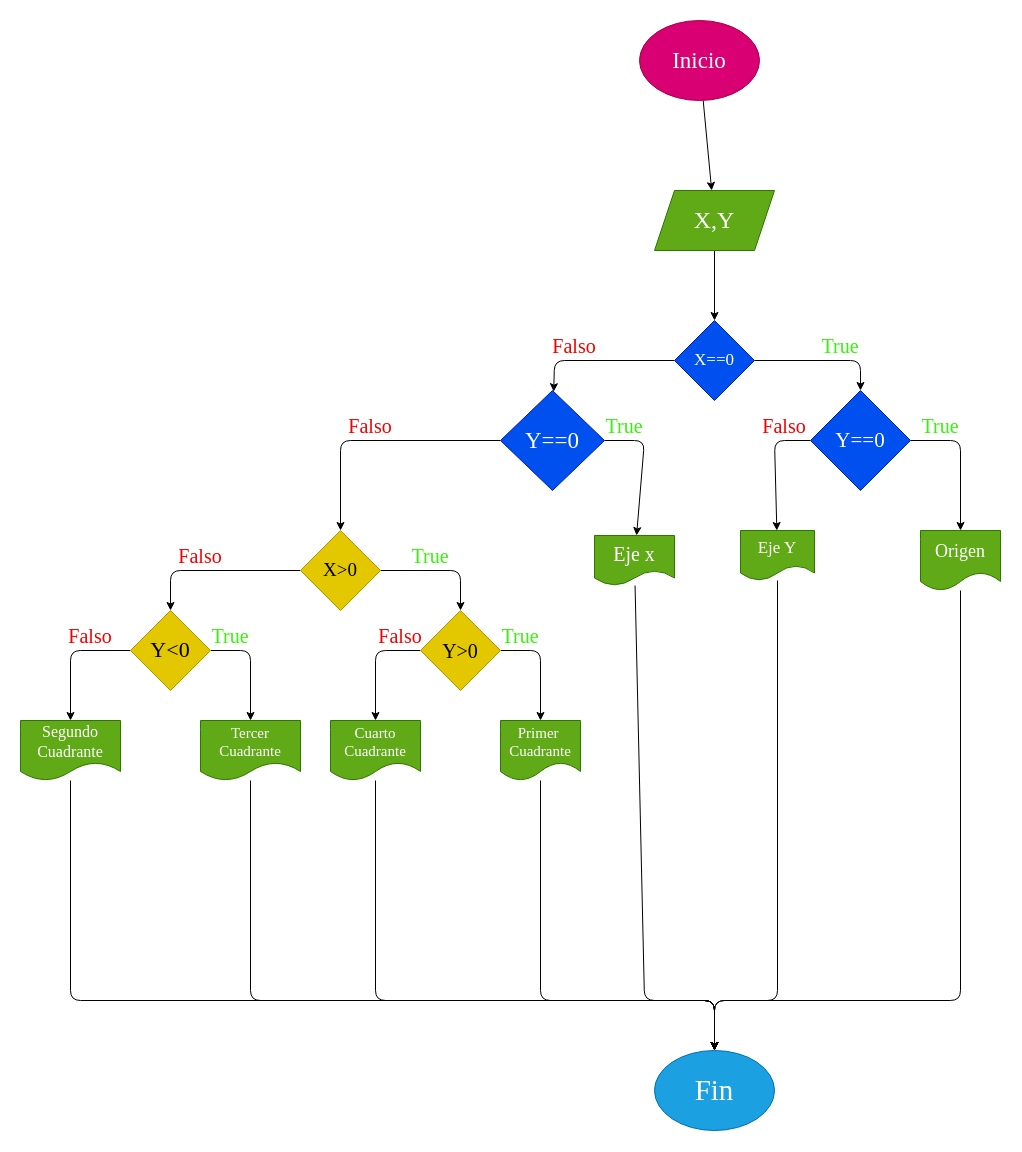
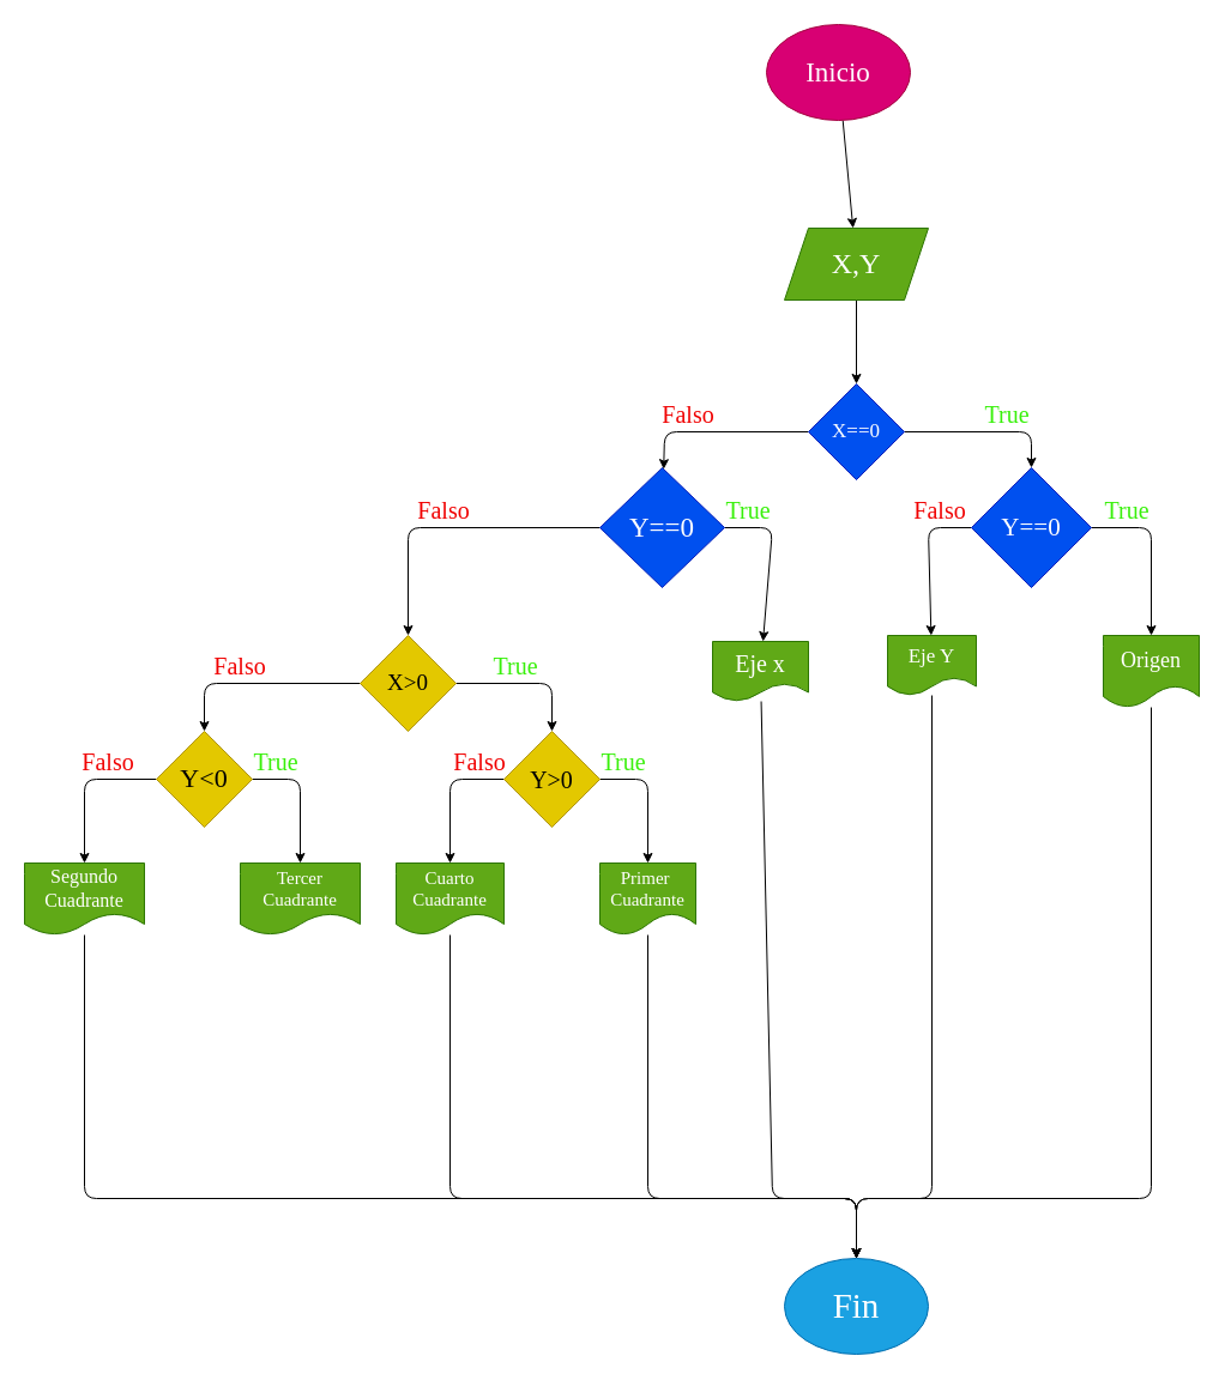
- <mxCell id="32" style="edgeStyle=none;html=1;entryX=0.5;entryY=0;entryDx=0;entryDy=0;" parent="1" source="33" target="38" edge="1"><mxGeometry relative="1" as="geometry"><Array as="points"><mxPoint x="250" y="1000" /><mxPoint x="714" y="1000" /></Array></mxGeometry></mxCell>
